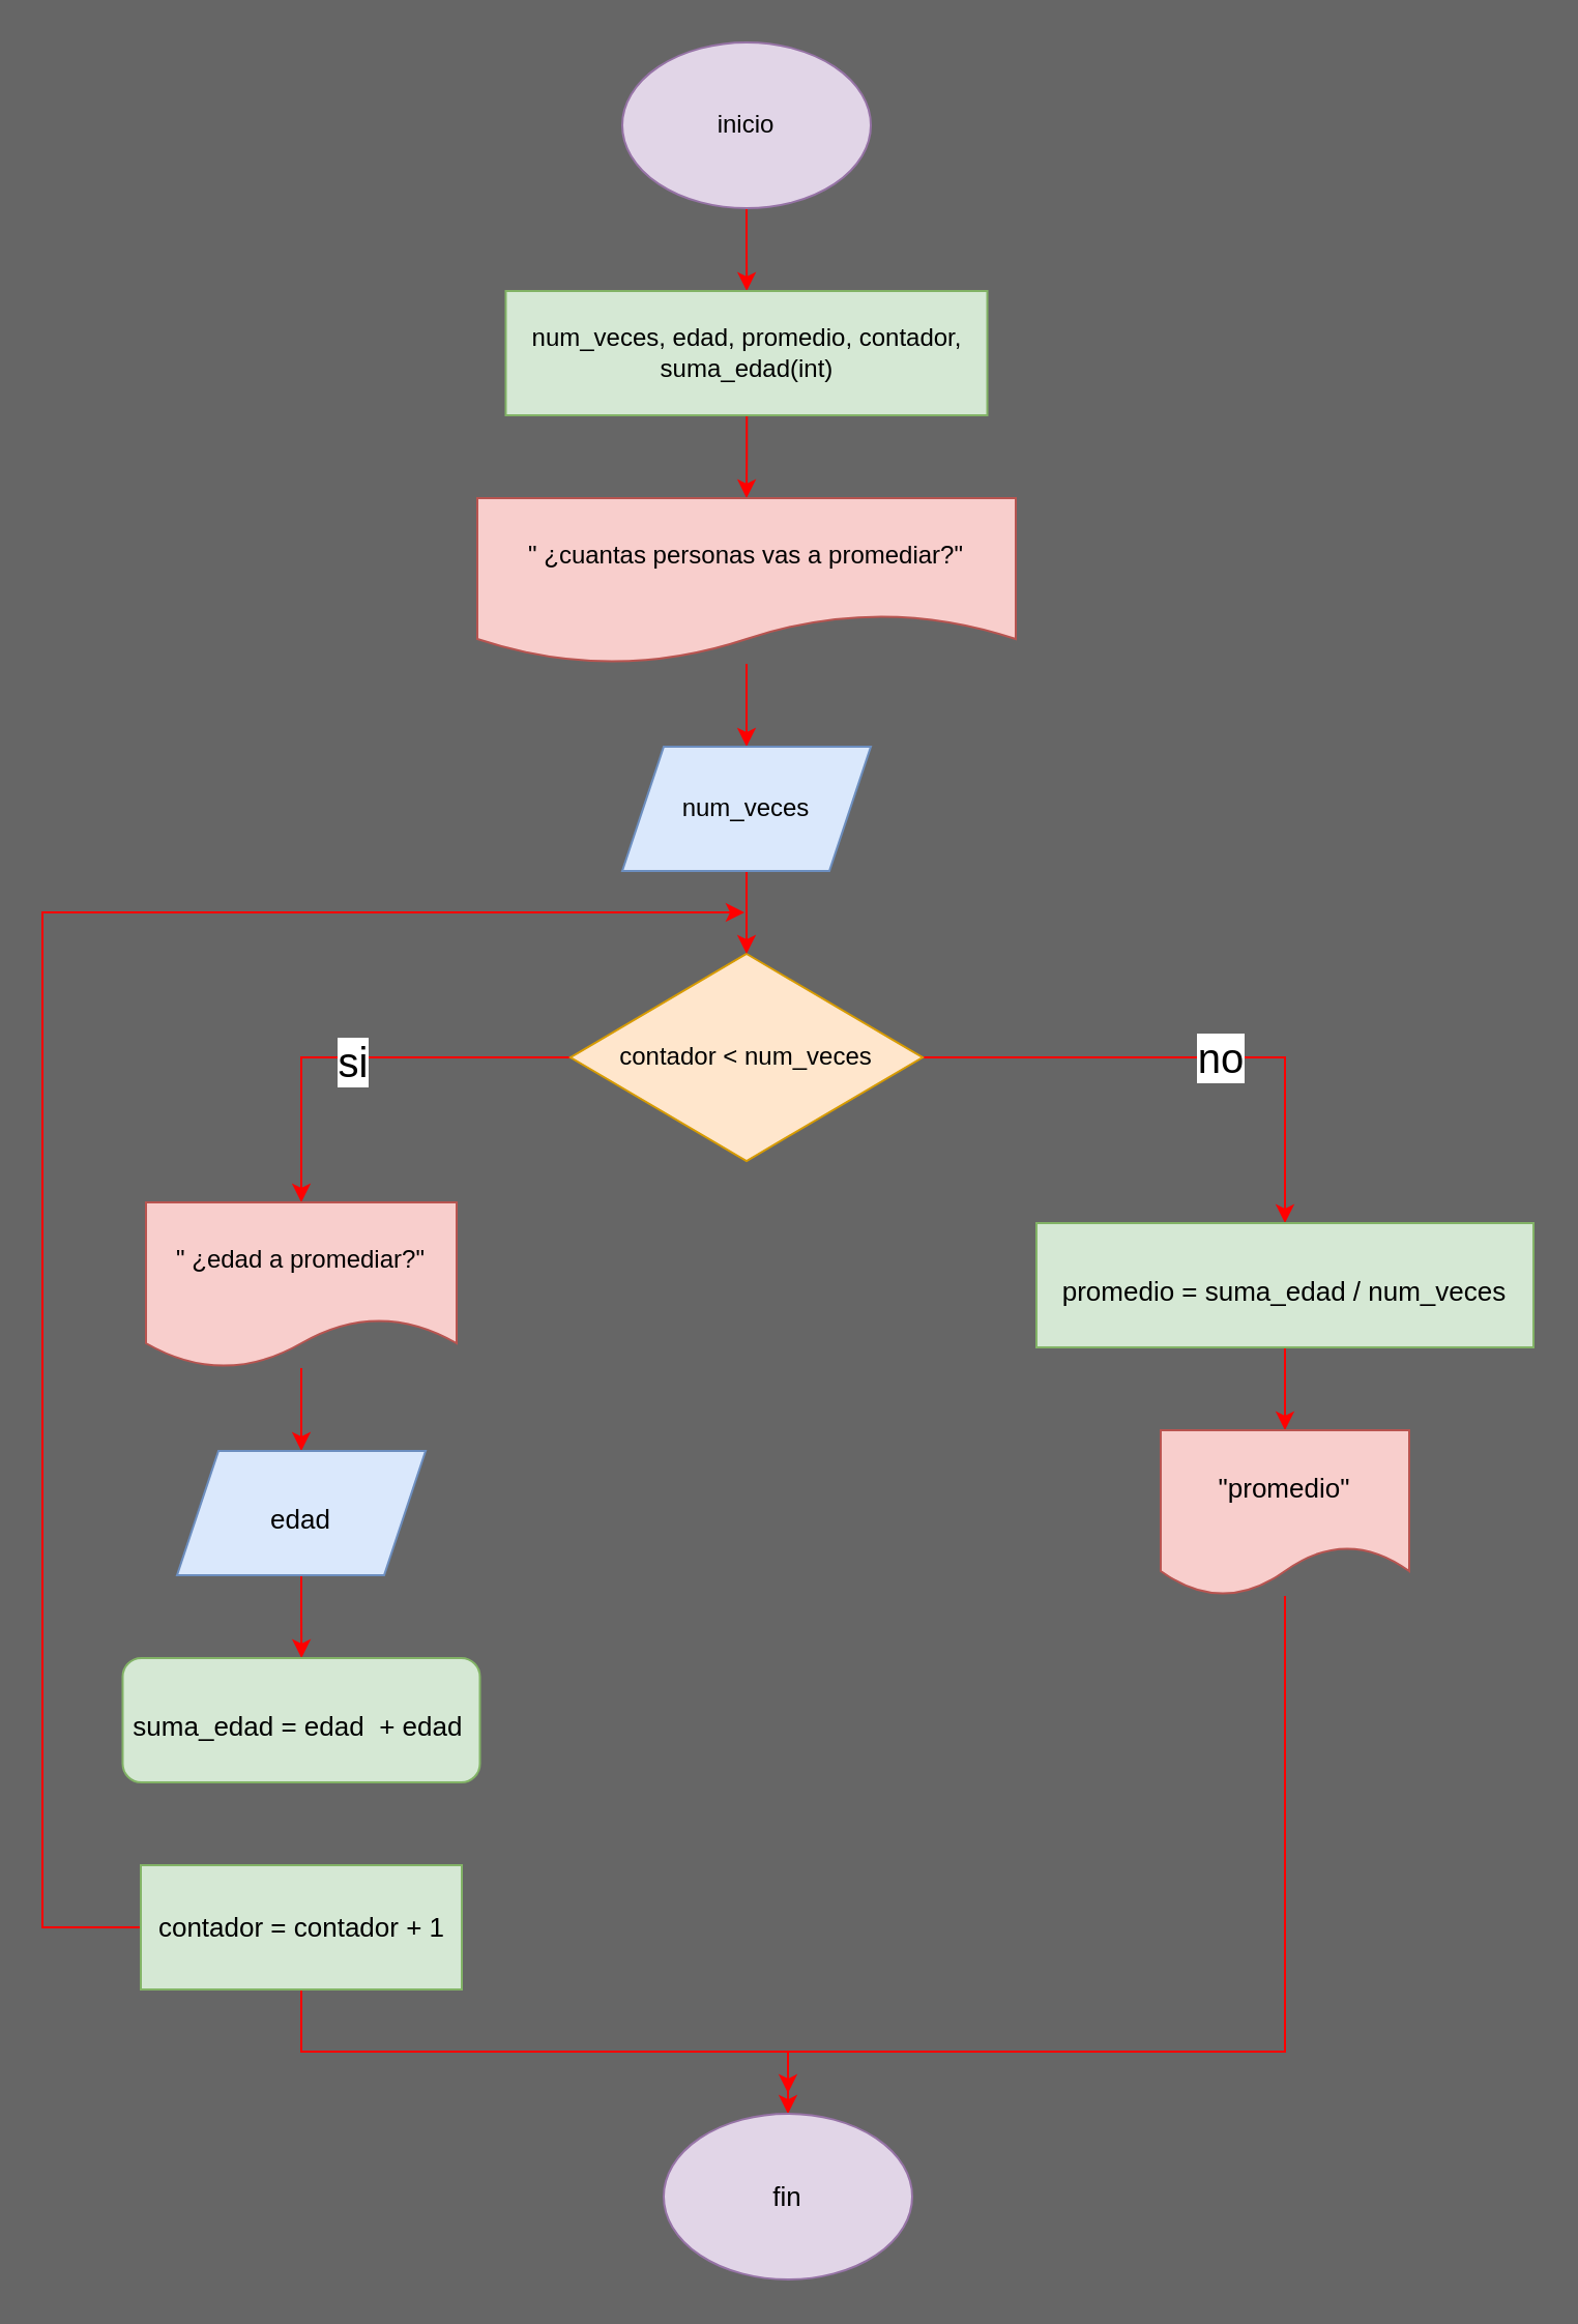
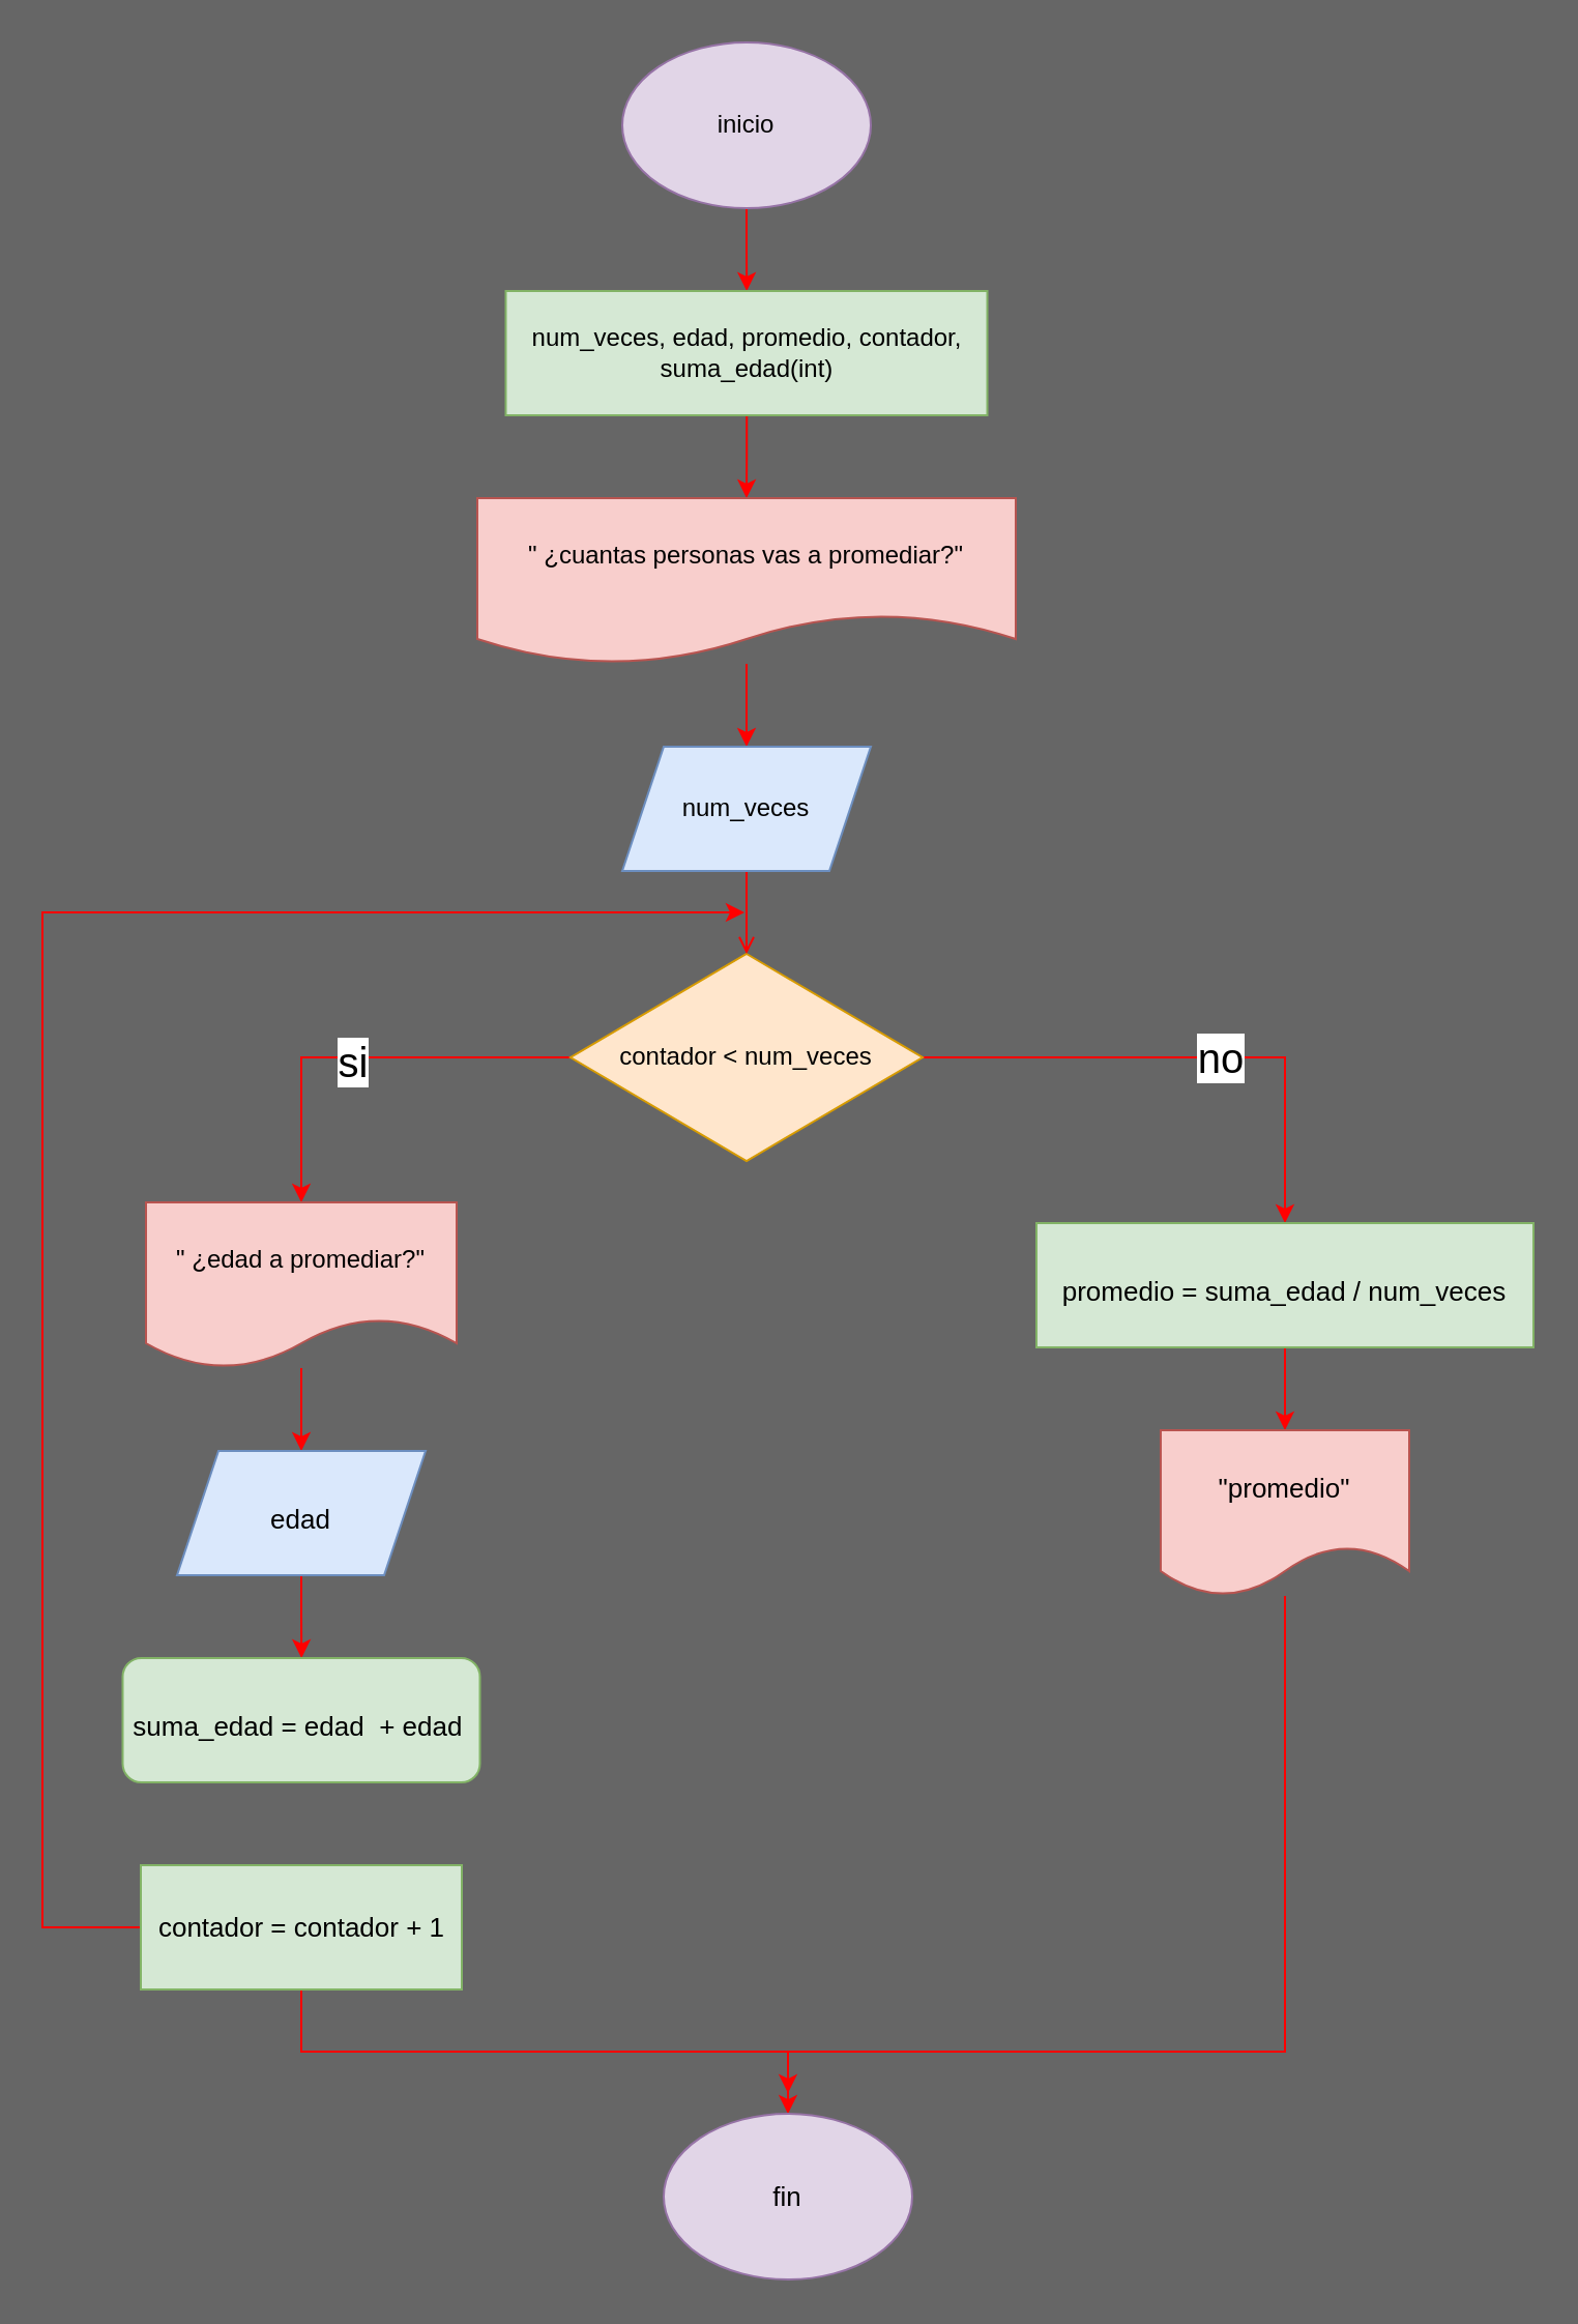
- <mxCell id="13" value="" style="edgeStyle=orthogonalEdgeStyle;rounded=0;orthogonalLoop=1;jettySize=auto;html=1;strokeColor=#FF0000;fontSize=13;" edge="1" parent="1" source="14" target="10"><mxGeometry relative="1" as="geometry" /></mxCell>
+ <mxCell id="13" value="" style="edgeStyle=orthogonalEdgeStyle;rounded=0;orthogonalLoop=1;jettySize=auto;html=1;strokeColor=#FF0000;fontSize=13;endArrow=open;" edge="1" parent="1" source="14" target="10"><mxGeometry relative="1" as="geometry" /></mxCell>
